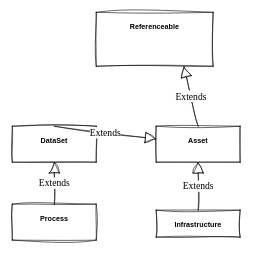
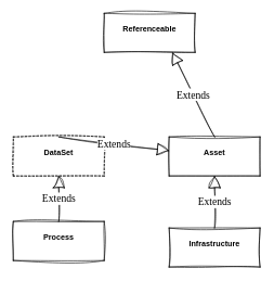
- <mxCell id="2" value="&lt;p style=&quot;margin:0px;margin-top:4px;text-align:center;&quot;&gt;&lt;br&gt;&lt;b&gt;Referenceable&lt;/b&gt;&lt;/p&gt;" style="verticalAlign=top;align=left;overflow=fill;fontSize=12;fontFamily=Helvetica;html=1;whiteSpace=wrap;sketch=1;hachureGap=4;jiggle=2;curveFitting=1;fontSource=https%3A%2F%2Ffonts.googleapis.com%2Fcss%3Ffamily%3DArchitects%2BDaughter;" vertex="1" parent="1"><mxGeometry x="160" y="20" width="195" height="90" as="geometry" /></mxCell>
+ <mxCell id="2" value="&lt;p style=&quot;margin:0px;margin-top:4px;text-align:center;&quot;&gt;&lt;br&gt;&lt;b&gt;Referenceable&lt;/b&gt;&lt;/p&gt;" style="verticalAlign=top;align=left;overflow=fill;fontSize=12;fontFamily=Helvetica;html=1;whiteSpace=wrap;sketch=1;hachureGap=4;jiggle=2;curveFitting=1;fontSource=https%3A%2F%2Ffonts.googleapis.com%2Fcss%3Ffamily%3DArchitects%2BDaughter;" vertex="1" parent="1"><mxGeometry x="160" y="20" width="140" height="60" as="geometry" /></mxCell>
- <mxCell id="7" value="&lt;p style=&quot;margin:0px;margin-top:4px;text-align:center;&quot;&gt;&lt;br&gt;&lt;b&gt;DataSet&lt;/b&gt;&lt;/p&gt;" style="verticalAlign=top;align=left;overflow=fill;fontSize=12;fontFamily=Helvetica;html=1;whiteSpace=wrap;sketch=1;hachureGap=4;jiggle=2;curveFitting=1;fontSource=https%3A%2F%2Ffonts.googleapis.com%2Fcss%3Ffamily%3DArchitects%2BDaughter;" vertex="1" parent="1"><mxGeometry x="20" y="210" width="140" height="60" as="geometry" /></mxCell>
+ <mxCell id="7" value="&lt;p style=&quot;margin:0px;margin-top:4px;text-align:center;&quot;&gt;&lt;br&gt;&lt;b&gt;DataSet&lt;/b&gt;&lt;/p&gt;" style="verticalAlign=top;align=left;overflow=fill;fontSize=12;fontFamily=Helvetica;html=1;whiteSpace=wrap;sketch=1;hachureGap=4;jiggle=2;curveFitting=1;fontSource=https%3A%2F%2Ffonts.googleapis.com%2Fcss%3Ffamily%3DArchitects%2BDaughter;dashed=1;" vertex="1" parent="1"><mxGeometry x="20" y="210" width="140" height="60" as="geometry" /></mxCell>
- <mxCell id="3" value="&lt;p style=&quot;margin:0px;margin-top:4px;text-align:center;&quot;&gt;&lt;br&gt;&lt;b&gt;Infrastructure&lt;/b&gt;&lt;/p&gt;" style="verticalAlign=top;align=left;overflow=fill;fontSize=12;fontFamily=Helvetica;html=1;whiteSpace=wrap;sketch=1;hachureGap=4;jiggle=2;curveFitting=1;fontSource=https%3A%2F%2Ffonts.googleapis.com%2Fcss%3Ffamily%3DArchitects%2BDaughter;" vertex="1" parent="1"><mxGeometry x="260" y="350" width="140" height="45" as="geometry" /></mxCell>
+ <mxCell id="3" value="&lt;p style=&quot;margin:0px;margin-top:4px;text-align:center;&quot;&gt;&lt;br&gt;&lt;b&gt;Infrastructure&lt;/b&gt;&lt;/p&gt;" style="verticalAlign=top;align=left;overflow=fill;fontSize=12;fontFamily=Helvetica;html=1;whiteSpace=wrap;sketch=1;hachureGap=4;jiggle=2;curveFitting=1;fontSource=https%3A%2F%2Ffonts.googleapis.com%2Fcss%3Ffamily%3DArchitects%2BDaughter;" vertex="1" parent="1"><mxGeometry x="260" y="350" width="140" height="60" as="geometry" /></mxCell>
